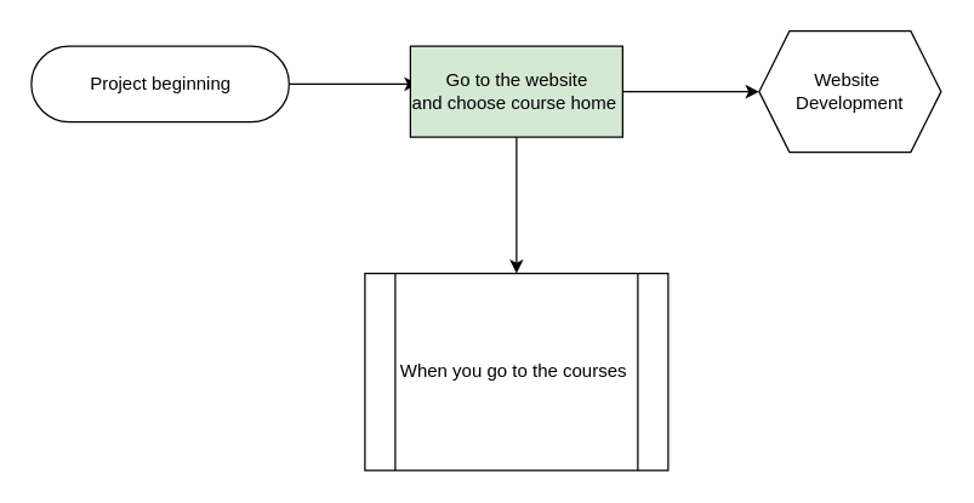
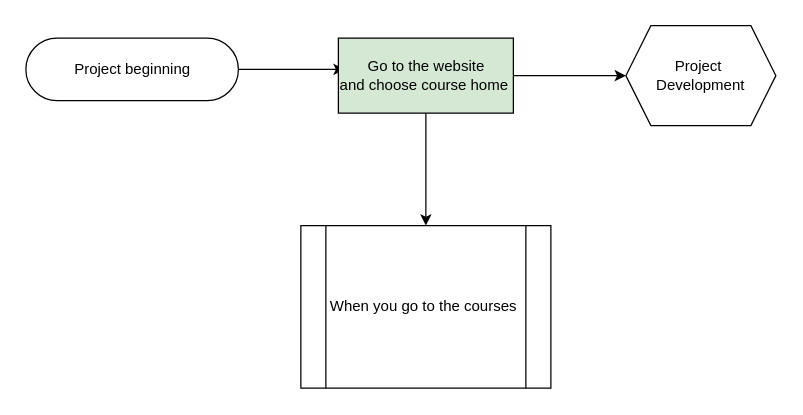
- <mxCell id="8" value="Website&amp;nbsp;&lt;br&gt;Development" style="shape=hexagon;perimeter=hexagonPerimeter2;whiteSpace=wrap;html=1;fixedSize=1;dashed=0;" vertex="1" parent="1"><mxGeometry x="500" y="20" width="120" height="80" as="geometry" /></mxCell>
+ <mxCell id="8" value="Project&amp;nbsp;&lt;br&gt;Development" style="shape=hexagon;perimeter=hexagonPerimeter2;whiteSpace=wrap;html=1;fixedSize=1;dashed=0;" vertex="1" parent="1"><mxGeometry x="500" y="20" width="120" height="80" as="geometry" /></mxCell>
